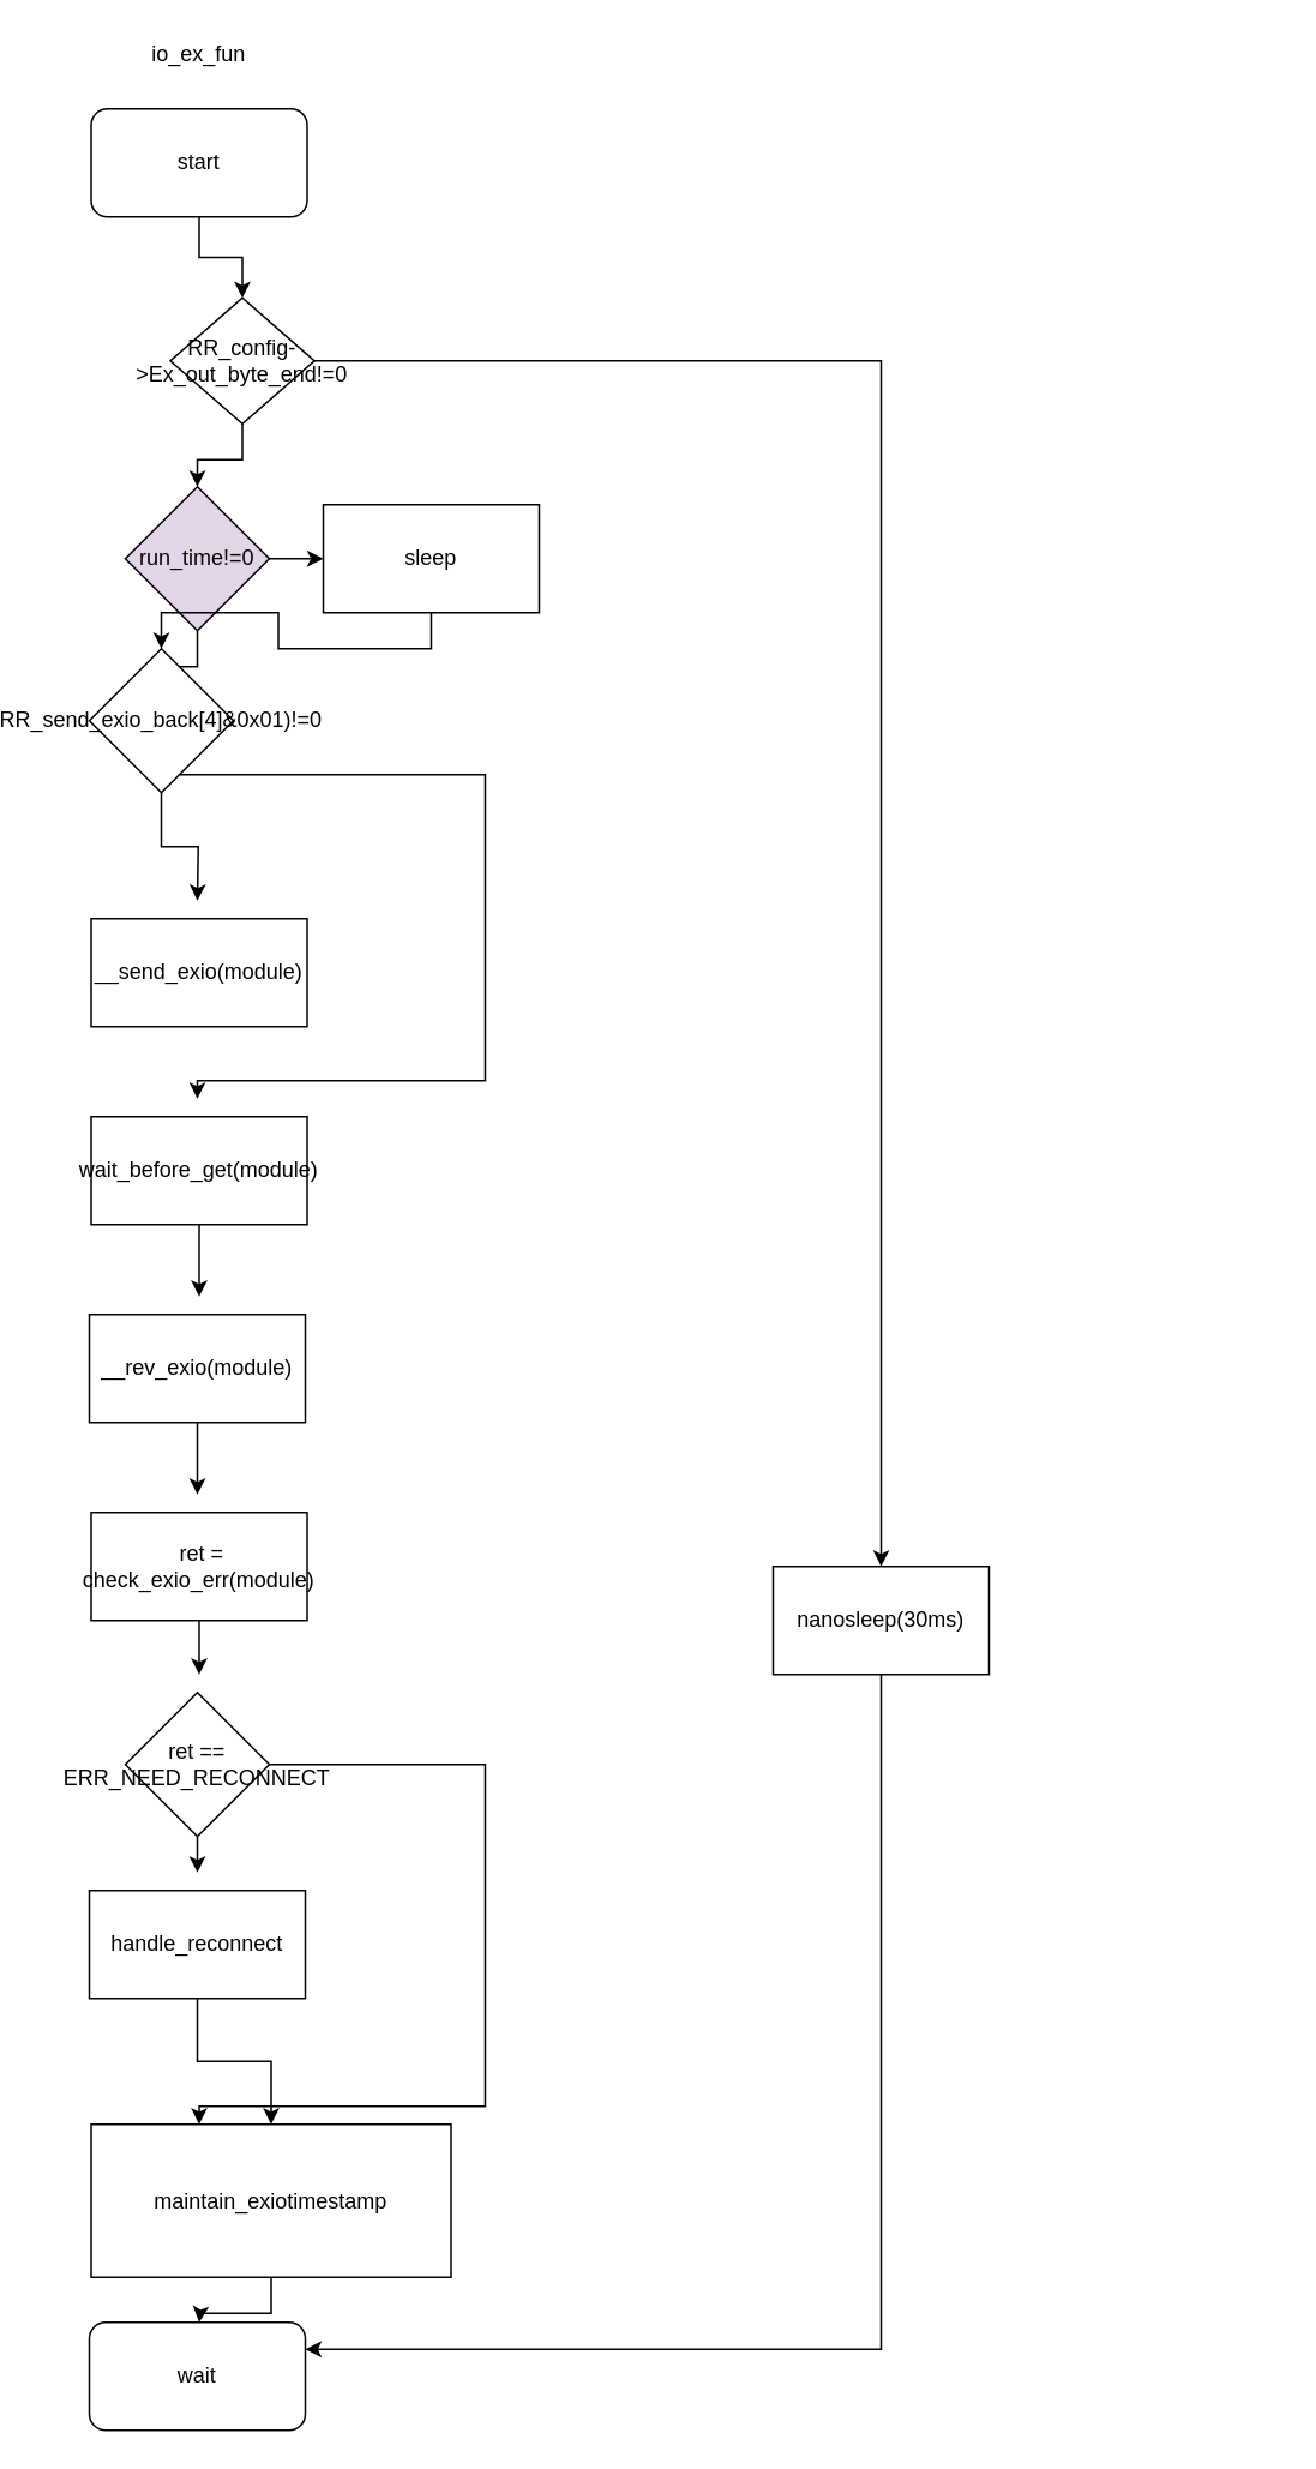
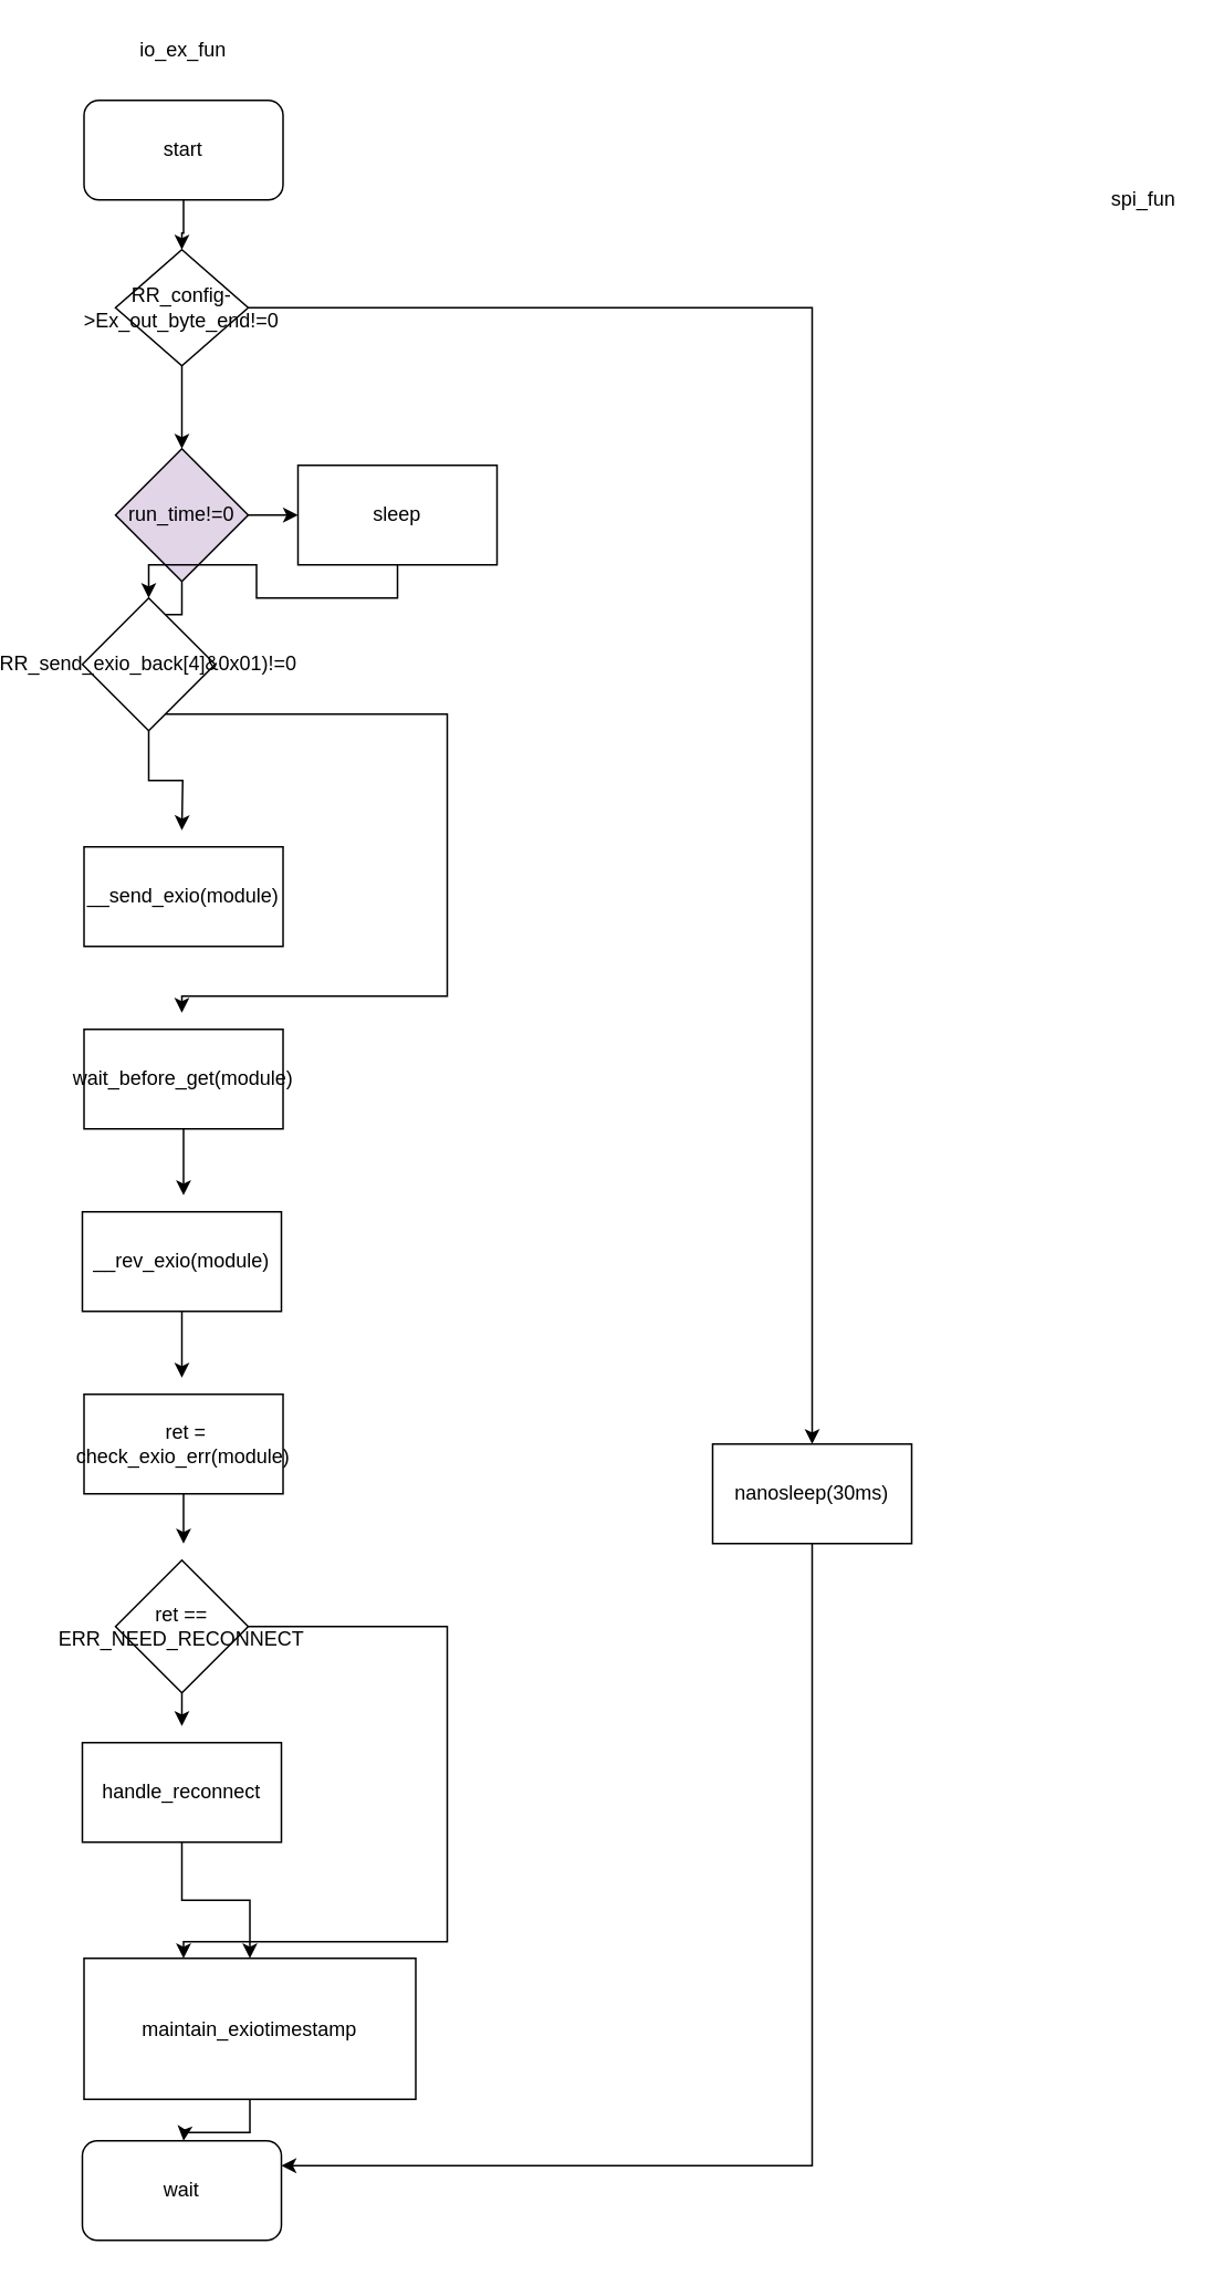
+ <mxCell id="3" value="spi_fun" style="text;html=1;strokeColor=none;fillColor=none;align=center;verticalAlign=middle;whiteSpace=wrap;rounded=0;" vertex="1" parent="1"><mxGeometry x="640" y="110" width="40" height="20" as="geometry" /></mxCell>
- <mxCell id="31" value="RR_config-&amp;gt;Ex_out_byte_end!=0" style="rhombus;whiteSpace=wrap;html=1;" vertex="1" parent="1"><mxGeometry x="65" y="165" width="80" height="70" as="geometry" /></mxCell>
+ <mxCell id="31" value="RR_config-&amp;gt;Ex_out_byte_end!=0" style="rhombus;whiteSpace=wrap;html=1;" vertex="1" parent="1"><mxGeometry x="40" y="150" width="80" height="70" as="geometry" /></mxCell>
